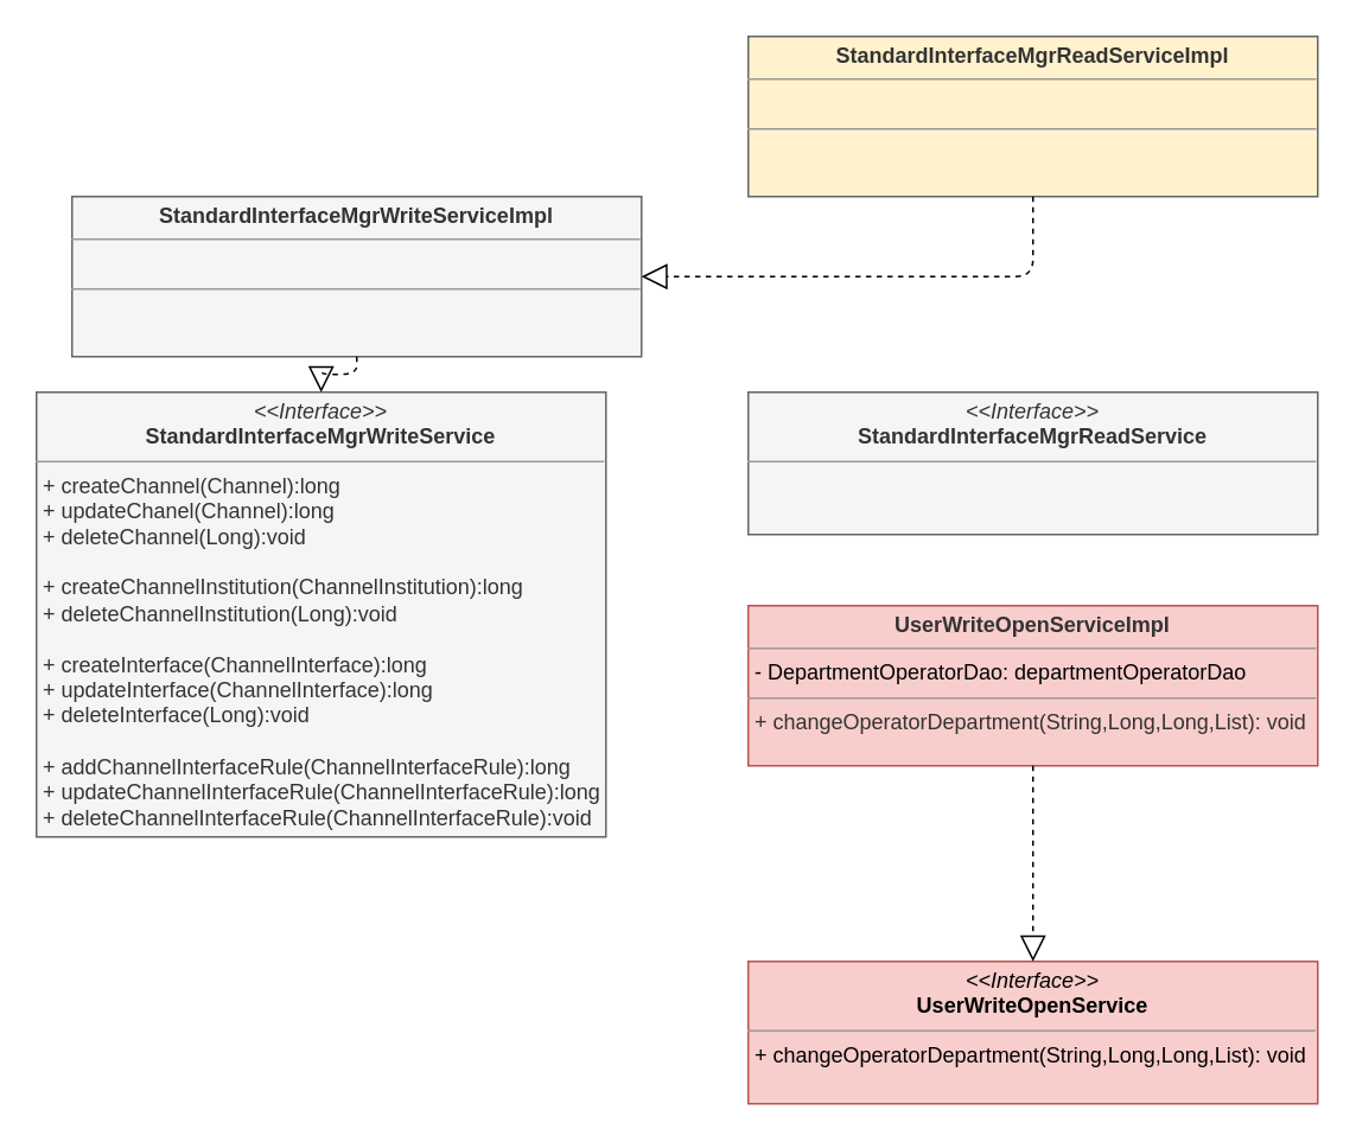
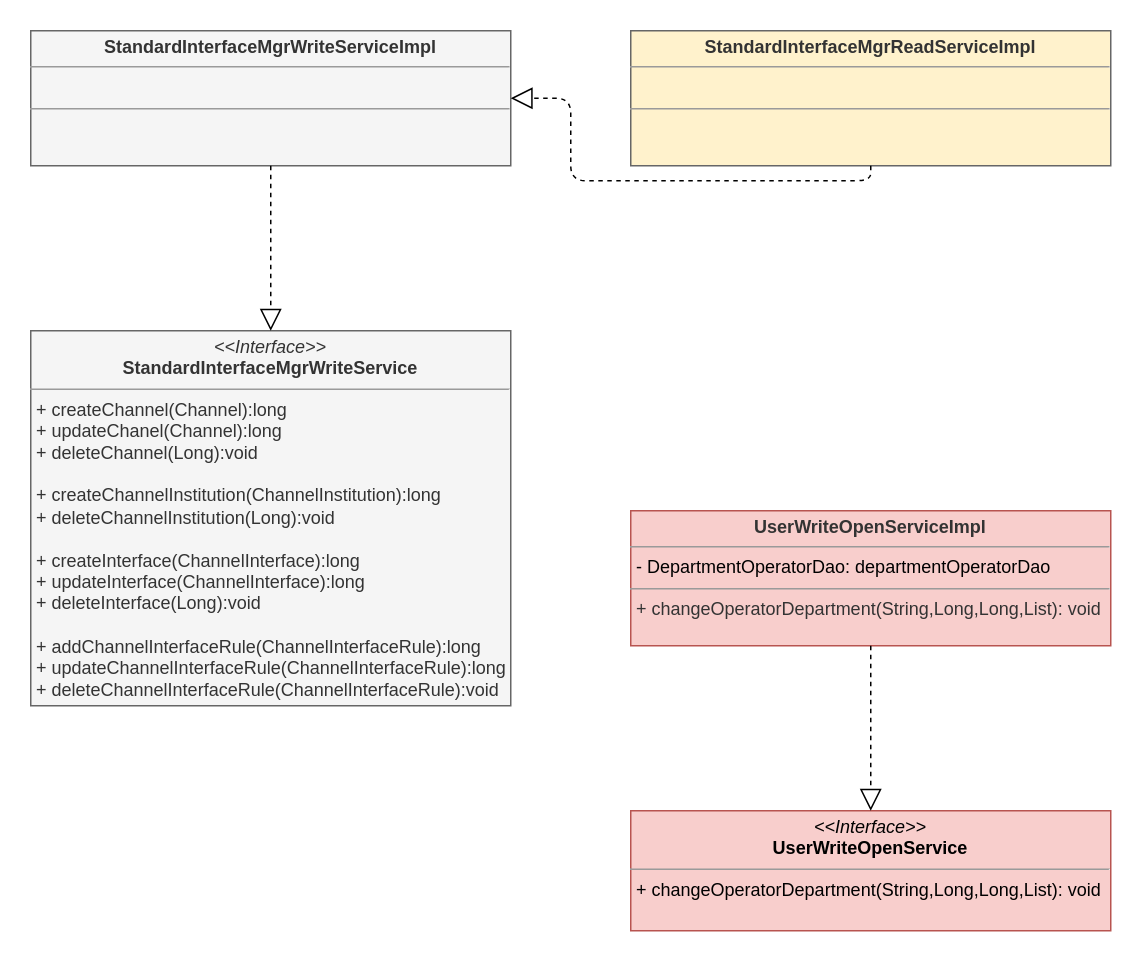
- <mxCell id="3" value="&lt;p style=&quot;margin: 0px ; margin-top: 4px ; text-align: center&quot;&gt;&lt;b&gt;StandardInterfaceMgrWriteServiceImpl&lt;/b&gt;&lt;br&gt;&lt;/p&gt;&lt;hr size=&quot;1&quot;&gt;&lt;p style=&quot;margin: 0px ; margin-left: 4px&quot;&gt;&lt;br&gt;&lt;/p&gt;&lt;hr size=&quot;1&quot;&gt;&lt;p style=&quot;margin: 0px ; margin-left: 4px&quot;&gt;&lt;br&gt;&lt;/p&gt;&lt;p style=&quot;margin: 0px ; margin-left: 4px&quot;&gt;&lt;br&gt;&lt;/p&gt;" style="verticalAlign=top;align=left;overflow=fill;fontSize=12;fontFamily=Helvetica;html=1;fillColor=#f5f5f5;strokeColor=#666666;fontColor=#333333;" parent="1" vertex="1"><mxGeometry x="40" y="110" width="320" height="90" as="geometry" /></mxCell>
+ <mxCell id="3" value="&lt;p style=&quot;margin: 0px ; margin-top: 4px ; text-align: center&quot;&gt;&lt;b&gt;StandardInterfaceMgrWriteServiceImpl&lt;/b&gt;&lt;br&gt;&lt;/p&gt;&lt;hr size=&quot;1&quot;&gt;&lt;p style=&quot;margin: 0px ; margin-left: 4px&quot;&gt;&lt;br&gt;&lt;/p&gt;&lt;hr size=&quot;1&quot;&gt;&lt;p style=&quot;margin: 0px ; margin-left: 4px&quot;&gt;&lt;br&gt;&lt;/p&gt;&lt;p style=&quot;margin: 0px ; margin-left: 4px&quot;&gt;&lt;br&gt;&lt;/p&gt;" style="verticalAlign=top;align=left;overflow=fill;fontSize=12;fontFamily=Helvetica;html=1;fillColor=#f5f5f5;strokeColor=#666666;fontColor=#333333;" parent="1" vertex="1"><mxGeometry x="20" y="20" width="320" height="90" as="geometry" /></mxCell>
- <mxCell id="9" value="&lt;p style=&quot;margin: 0px ; margin-top: 4px ; text-align: center&quot;&gt;&lt;i&gt;&amp;lt;&amp;lt;Interface&amp;gt;&amp;gt;&lt;/i&gt;&lt;br&gt;&lt;b&gt;StandardInterfaceMgrReadService&lt;/b&gt;&lt;br&gt;&lt;/p&gt;&lt;hr size=&quot;1&quot;&gt;&lt;p style=&quot;margin: 0px ; margin-left: 4px&quot;&gt;&lt;br&gt;&lt;/p&gt;" style="verticalAlign=top;align=left;overflow=fill;fontSize=12;fontFamily=Helvetica;html=1;fillColor=#f5f5f5;strokeColor=#666666;fontColor=#333333;" vertex="1" parent="1"><mxGeometry x="420" y="220" width="320" height="80" as="geometry" /></mxCell>
